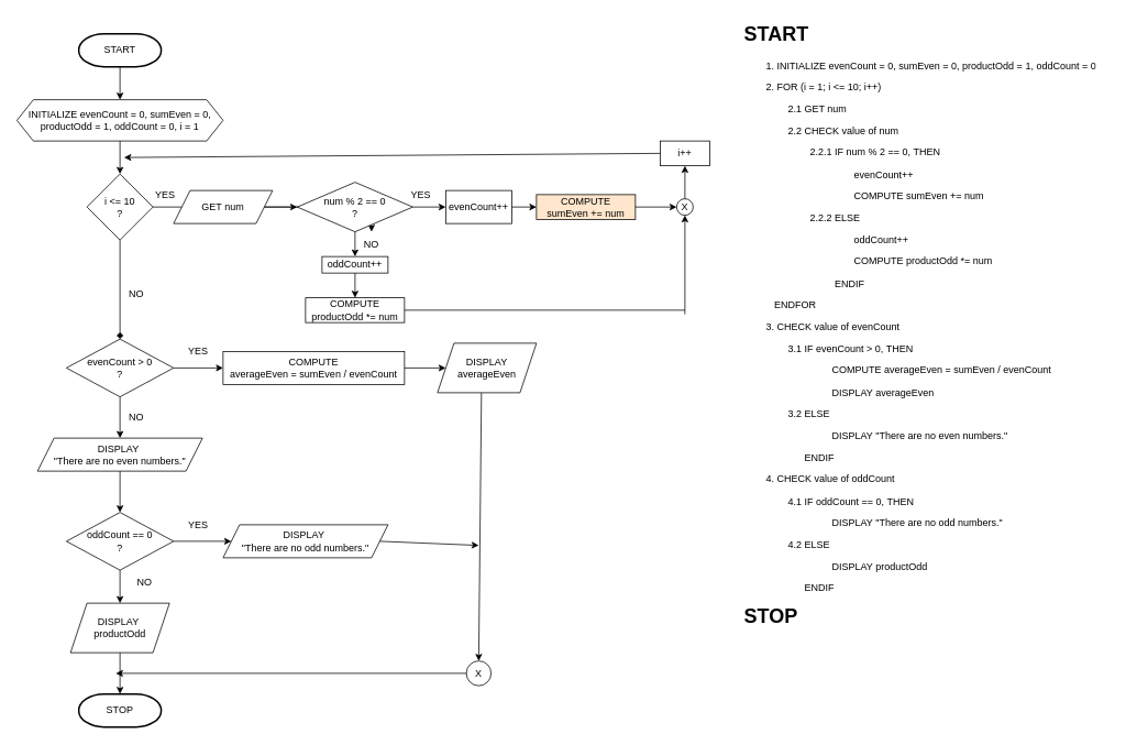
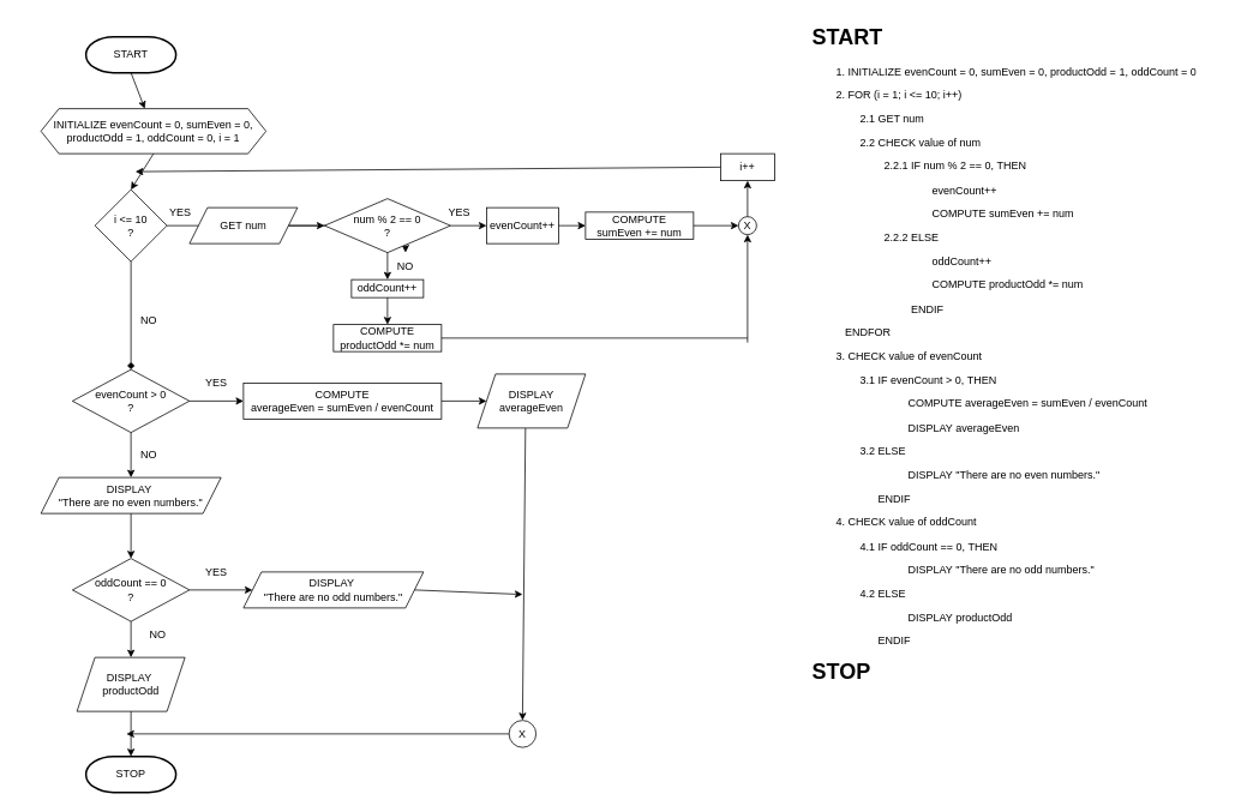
- <mxCell id="3" value="INITIALIZE evenCount = 0, sumEven = 0, productOdd = 1, oddCount = 0, i = 1" style="shape=hexagon;perimeter=hexagonPerimeter2;whiteSpace=wrap;html=1;fixedSize=1;size=20;" parent="1" vertex="1"><mxGeometry x="20" y="120" width="250" height="50" as="geometry" /></mxCell>
+ <mxCell id="3" value="INITIALIZE evenCount = 0, sumEven = 0, productOdd = 1, oddCount = 0, i = 1" style="shape=hexagon;perimeter=hexagonPerimeter2;whiteSpace=wrap;html=1;fixedSize=1;size=20;" parent="1" vertex="1"><mxGeometry x="45" y="120" width="250" height="50" as="geometry" /></mxCell>
- <mxCell id="16" value="COMPUTE&lt;div&gt;sumEven += num&lt;/div&gt;" style="rounded=0;whiteSpace=wrap;html=1;fillColor=#ffe6cc;" parent="1" vertex="1"><mxGeometry x="650" y="235" width="120" height="30" as="geometry" /></mxCell>
+ <mxCell id="16" value="COMPUTE&lt;div&gt;sumEven += num&lt;/div&gt;" style="rounded=0;whiteSpace=wrap;html=1;" parent="1" vertex="1"><mxGeometry x="650" y="235" width="120" height="30" as="geometry" /></mxCell>
